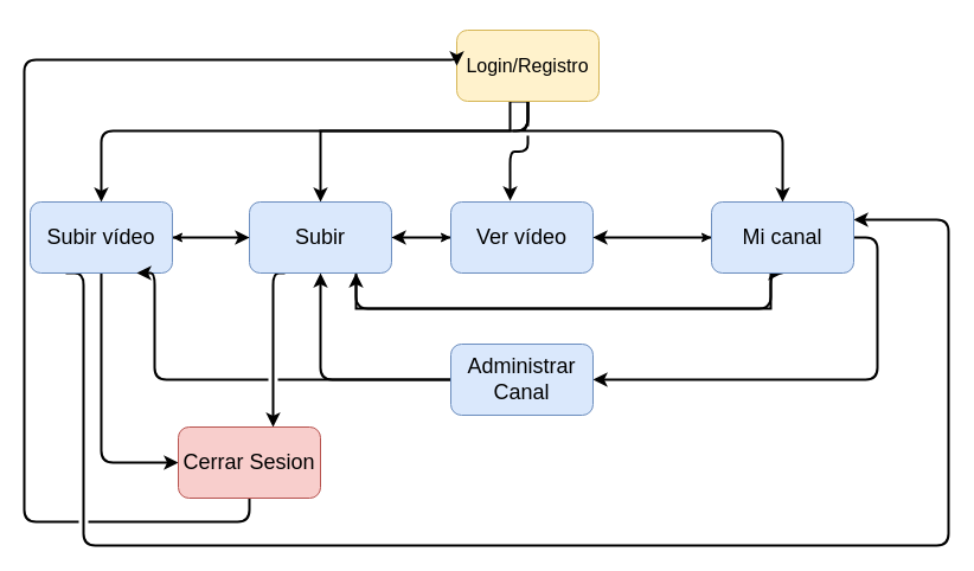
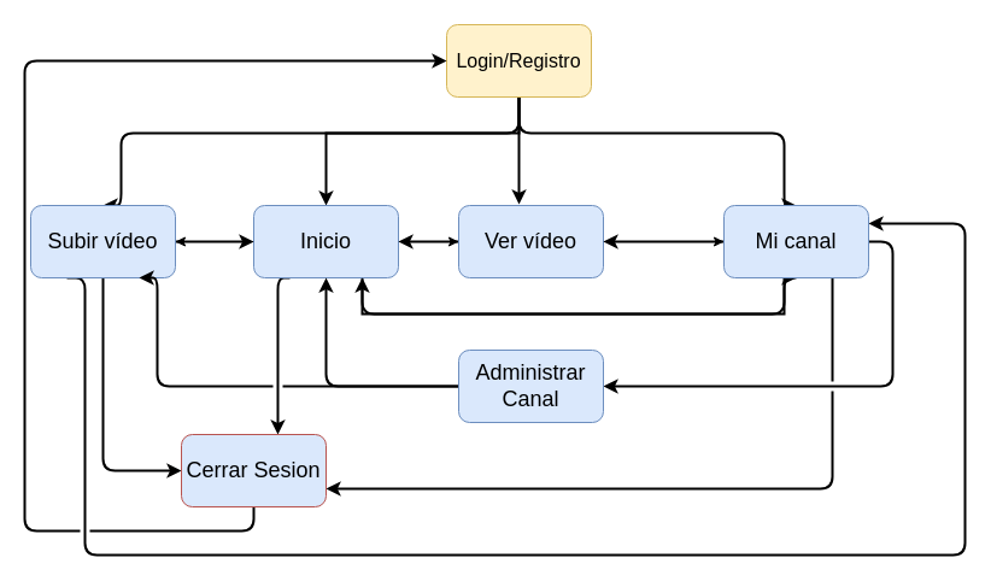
- <mxCell id="6" value="Login/Registro" style="rounded=1;whiteSpace=wrap;html=1;fontSize=16;fillColor=#fff2cc;strokeColor=#d6b656;" vertex="1" parent="1"><mxGeometry x="385" y="25" width="120" height="60" as="geometry" /></mxCell>
+ <mxCell id="6" value="Login/Registro" style="rounded=1;whiteSpace=wrap;html=1;fontSize=16;fillColor=#fff2cc;strokeColor=#d6b656;" vertex="1" parent="1"><mxGeometry x="370" y="20" width="120" height="60" as="geometry" /></mxCell>
- <mxCell id="11" value="Subir" style="rounded=1;whiteSpace=wrap;html=1;fontSize=18;fillColor=#dae8fc;strokeColor=#6c8ebf;" vertex="1" parent="1"><mxGeometry x="210" y="170" width="120" height="60" as="geometry" /></mxCell>
+ <mxCell id="11" value="Inicio" style="rounded=1;whiteSpace=wrap;html=1;fontSize=18;fillColor=#dae8fc;strokeColor=#6c8ebf;" vertex="1" parent="1"><mxGeometry x="210" y="170" width="120" height="60" as="geometry" /></mxCell>
- <mxCell id="25" value="Cerrar Sesion&lt;br&gt;" style="rounded=1;whiteSpace=wrap;html=1;fontSize=18;fillColor=#f8cecc;strokeColor=#b85450;" vertex="1" parent="1"><mxGeometry x="150" y="360" width="120" height="60" as="geometry" /></mxCell>
+ <mxCell id="25" value="Cerrar Sesion&lt;br&gt;" style="rounded=1;whiteSpace=wrap;html=1;fontSize=18;fillColor=#dae8fc;strokeColor=#b85450;" vertex="1" parent="1"><mxGeometry x="150" y="360" width="120" height="60" as="geometry" /></mxCell>
+ <mxCell id="22" style="edgeStyle=orthogonalEdgeStyle;rounded=1;comic=0;orthogonalLoop=1;jettySize=auto;html=1;exitX=0.75;exitY=1;exitDx=0;exitDy=0;entryX=1;entryY=0.75;entryDx=0;entryDy=0;fontSize=16;strokeWidth=2;jumpStyle=gap;" edge="1" parent="1" source="23" target="25"><mxGeometry relative="1" as="geometry" /></mxCell>
